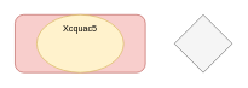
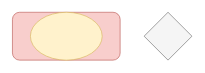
- <mxCell id="4" value="Xcquac5" style="text;html=1;strokeColor=none;fillColor=none;align=center;verticalAlign=middle;whiteSpace=wrap;rounded=0;" parent="1" vertex="1"><mxGeometry x="90" y="30" width="40" height="20" as="geometry" /></mxCell>
